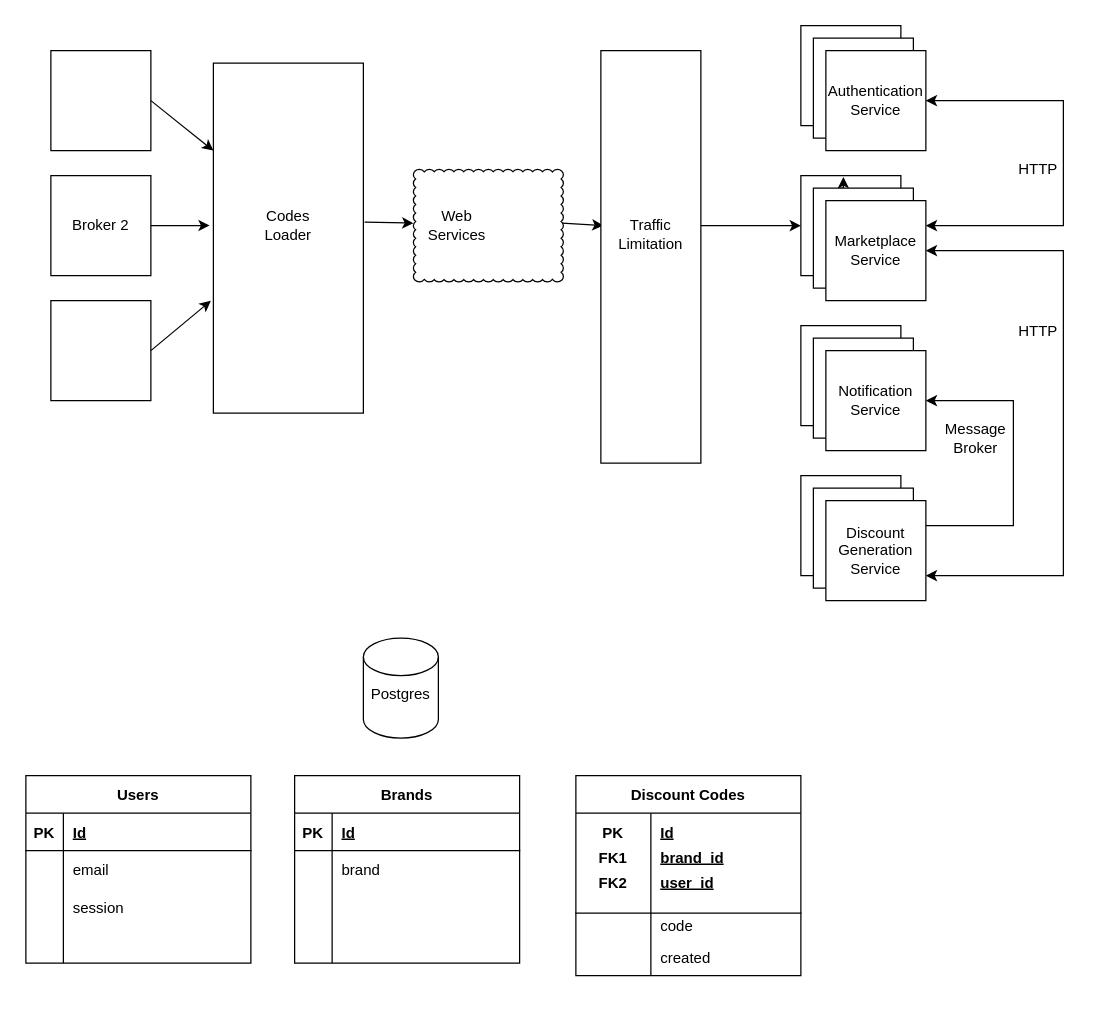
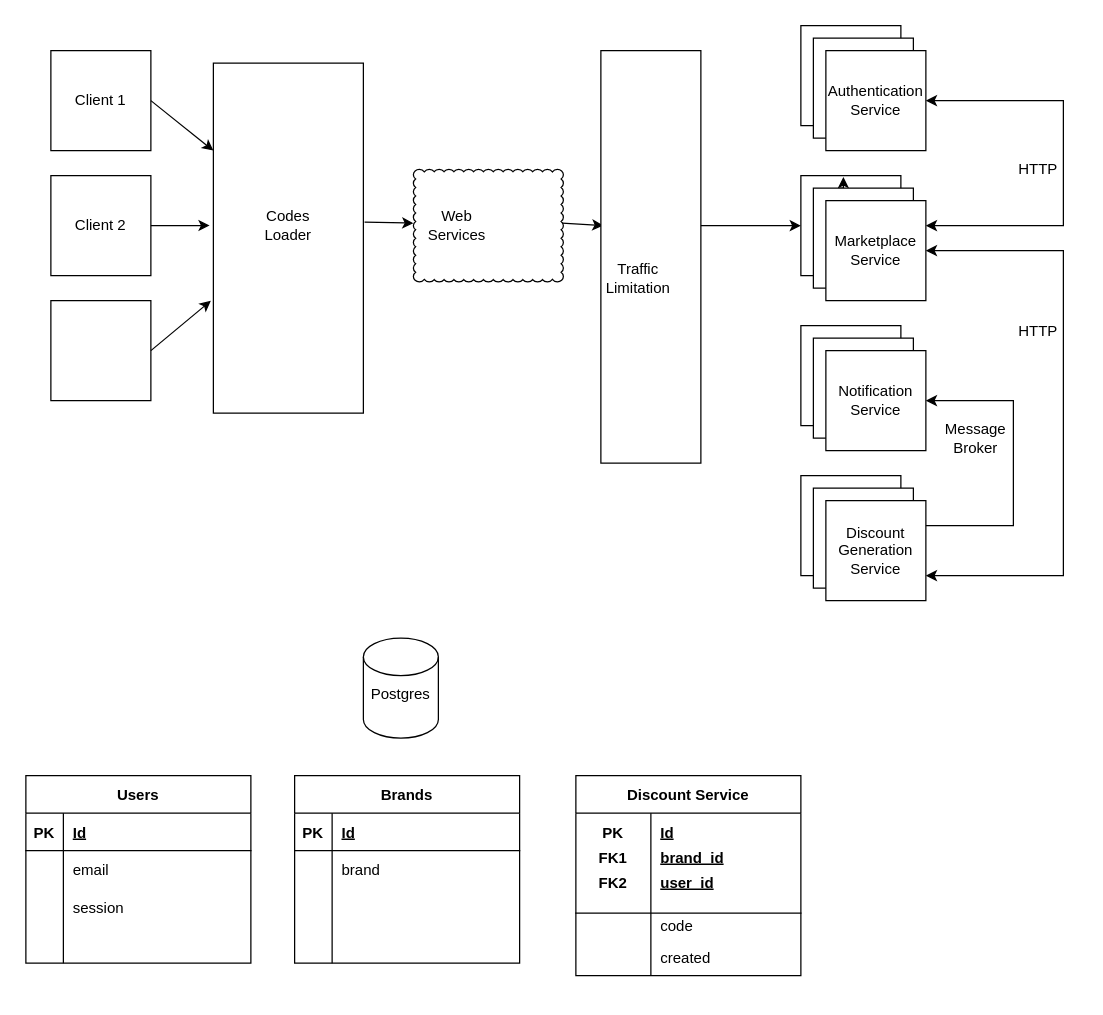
+ <mxCell id="4" value="Client 1" style="text;html=1;strokeColor=none;fillColor=none;align=center;verticalAlign=middle;whiteSpace=wrap;rounded=0;" vertex="1" parent="2"><mxGeometry x="10" y="25" width="60" height="30" as="geometry" /></mxCell>
- <mxCell id="7" value="Broker 2" style="text;html=1;strokeColor=none;fillColor=none;align=center;verticalAlign=middle;whiteSpace=wrap;rounded=0;" vertex="1" parent="5"><mxGeometry x="10" y="25" width="60" height="30" as="geometry" /></mxCell>
+ <mxCell id="7" value="Client 2" style="text;html=1;strokeColor=none;fillColor=none;align=center;verticalAlign=middle;whiteSpace=wrap;rounded=0;" vertex="1" parent="5"><mxGeometry x="10" y="25" width="60" height="30" as="geometry" /></mxCell>
- <mxCell id="104" value="Traffic&lt;br&gt;Limitation" style="text;html=1;strokeColor=none;fillColor=none;align=center;verticalAlign=middle;whiteSpace=wrap;rounded=0;" vertex="1" parent="102"><mxGeometry x="20" y="129.643" width="40" height="35.357" as="geometry" /></mxCell>
+ <mxCell id="104" value="Traffic&lt;br&gt;Limitation" style="text;html=1;strokeColor=none;fillColor=none;align=center;verticalAlign=middle;whiteSpace=wrap;rounded=0;" vertex="1" parent="102"><mxGeometry x="10" y="164.643" width="40" height="35.357" as="geometry" /></mxCell>
- <mxCell id="50" value="Discount Codes" style="shape=table;startSize=30;container=1;collapsible=1;childLayout=tableLayout;fixedRows=1;rowLines=0;fontStyle=1;align=center;resizeLast=1;strokeColor=#000000;" vertex="1" parent="49"><mxGeometry width="180" height="160" as="geometry" /></mxCell>
+ <mxCell id="50" value="Discount Service" style="shape=table;startSize=30;container=1;collapsible=1;childLayout=tableLayout;fixedRows=1;rowLines=0;fontStyle=1;align=center;resizeLast=1;strokeColor=#000000;" vertex="1" parent="49"><mxGeometry width="180" height="160" as="geometry" /></mxCell>
